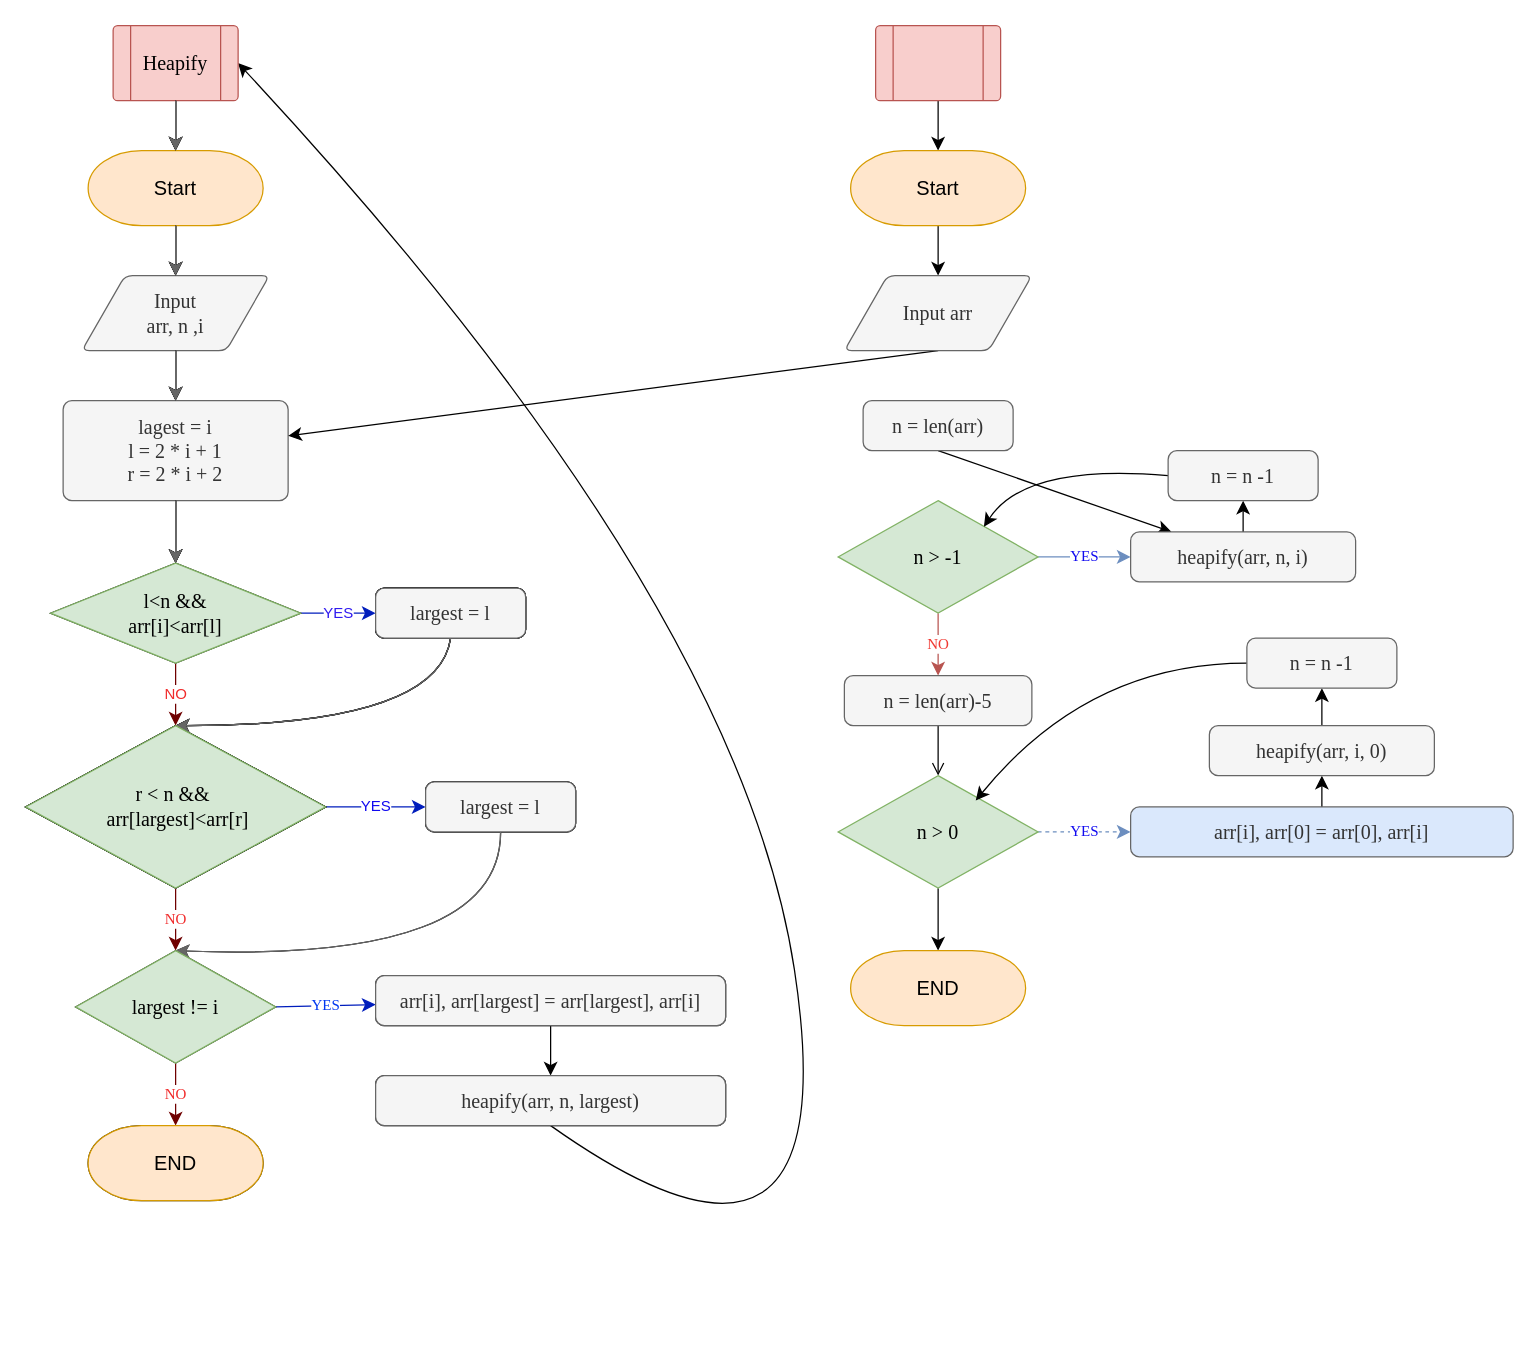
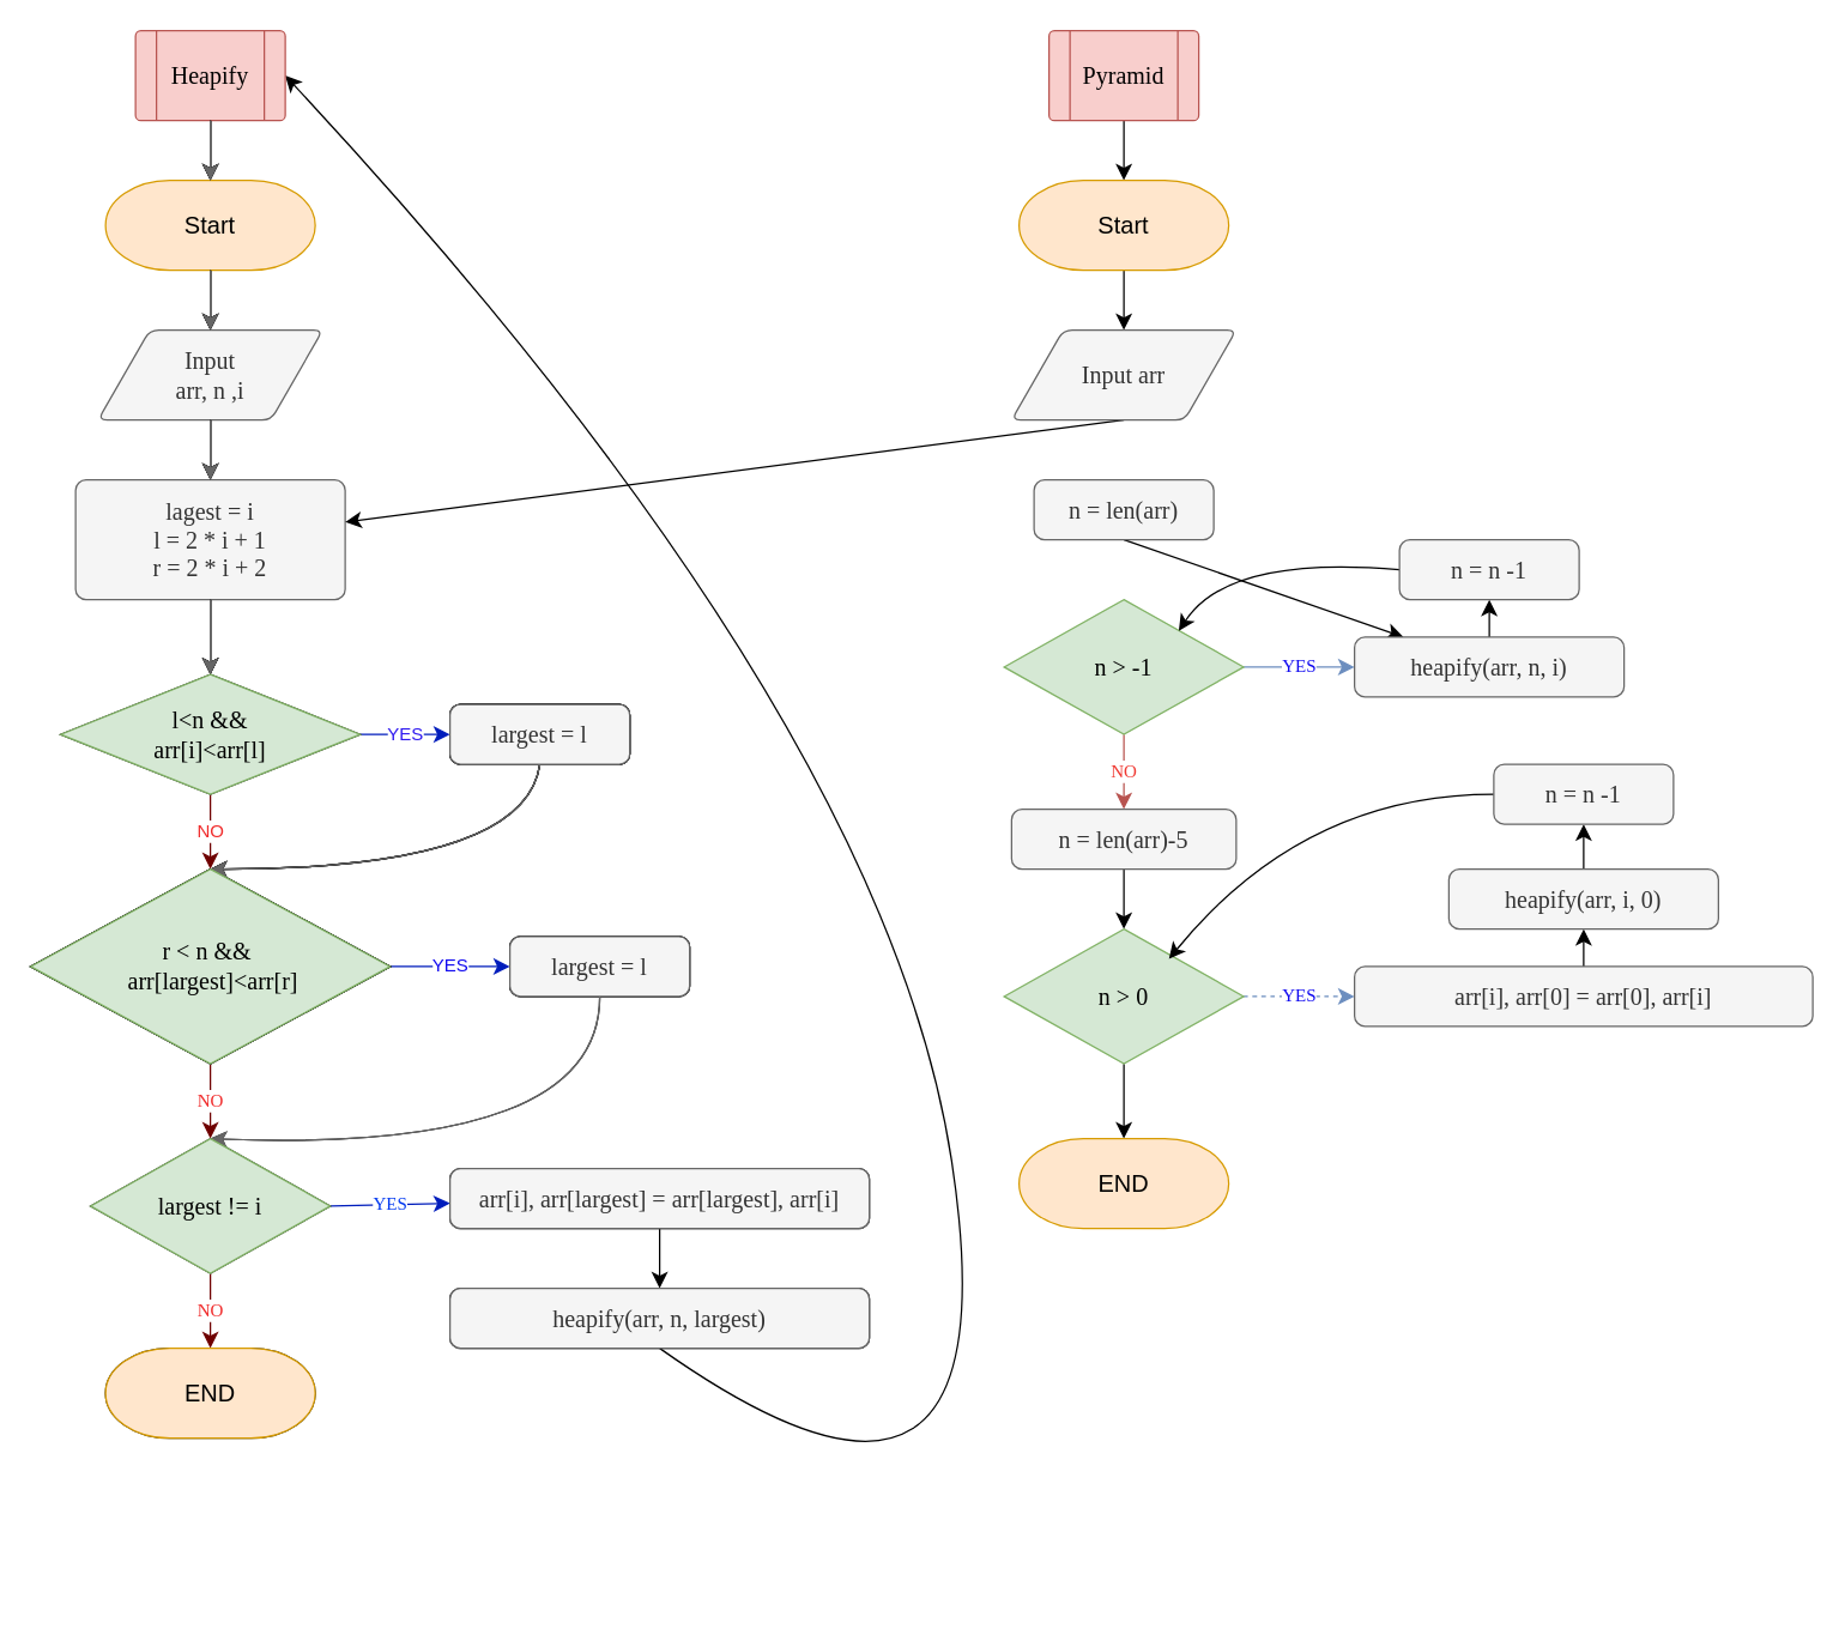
+ <mxCell id="60" value="Pyramid" style="text;strokeColor=none;fillColor=none;html=1;align=center;verticalAlign=middle;whiteSpace=wrap;rounded=0;fontSize=16;fontFamily=Lucida Console;fontColor=#000000;" vertex="1" parent="1"><mxGeometry x="720" y="35" width="60" height="30" as="geometry" /></mxCell>
- <mxCell id="74" style="edgeStyle=none;curved=1;rounded=1;orthogonalLoop=1;jettySize=auto;html=1;exitX=0.5;exitY=1;exitDx=0;exitDy=0;strokeWidth=1;fontFamily=Lucida Console;fontSize=12;fontColor=#110AF0;startSize=8;endSize=8;endArrow=open;" edge="1" parent="1" source="75" target="78"><mxGeometry relative="1" as="geometry" /></mxCell>
+ <mxCell id="74" style="edgeStyle=none;curved=1;rounded=1;orthogonalLoop=1;jettySize=auto;html=1;exitX=0.5;exitY=1;exitDx=0;exitDy=0;strokeWidth=1;fontFamily=Lucida Console;fontSize=12;fontColor=#110AF0;startSize=8;endSize=8;" edge="1" parent="1" source="75" target="78"><mxGeometry relative="1" as="geometry" /></mxCell>
- <mxCell id="80" value="&lt;div&gt;arr[i], arr[0] = arr[0], arr[i]&lt;/div&gt;" style="rounded=1;whiteSpace=wrap;html=1;absoluteArcSize=1;arcSize=14;strokeWidth=1;fontSize=16;fontFamily=Lucida Console;fillColor=#dae8fc;strokeColor=#666666;fontColor=#333333;" vertex="1" parent="1"><mxGeometry x="904" y="645" width="306" height="40" as="geometry" /></mxCell>
+ <mxCell id="80" value="&lt;div&gt;arr[i], arr[0] = arr[0], arr[i]&lt;/div&gt;" style="rounded=1;whiteSpace=wrap;html=1;absoluteArcSize=1;arcSize=14;strokeWidth=1;fontSize=16;fontFamily=Lucida Console;fillColor=#f5f5f5;strokeColor=#666666;fontColor=#333333;" vertex="1" parent="1"><mxGeometry x="904" y="645" width="306" height="40" as="geometry" /></mxCell>
